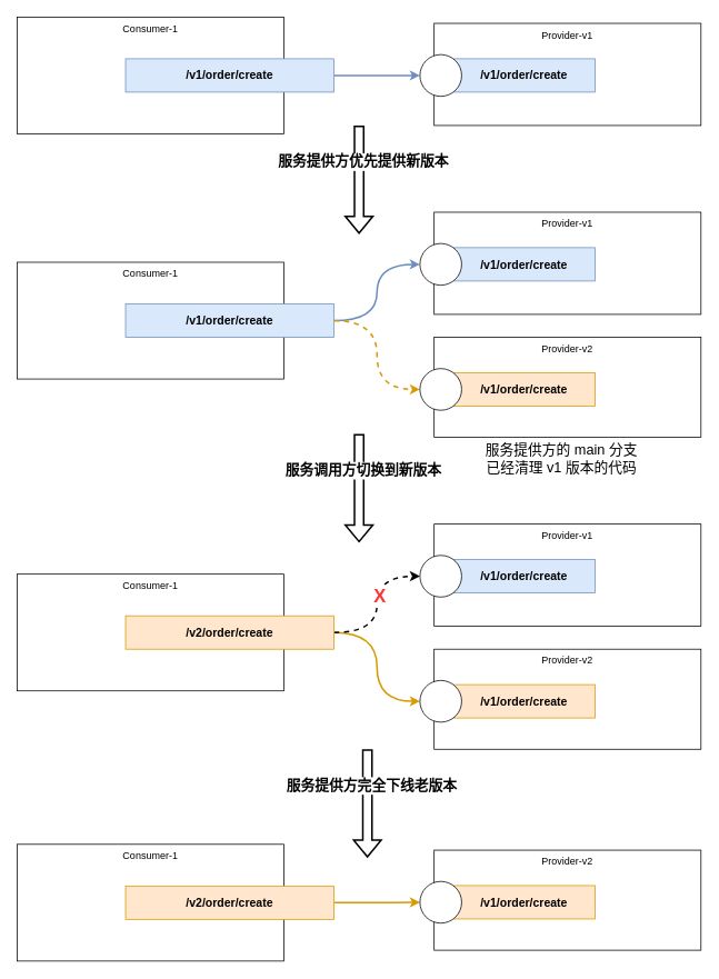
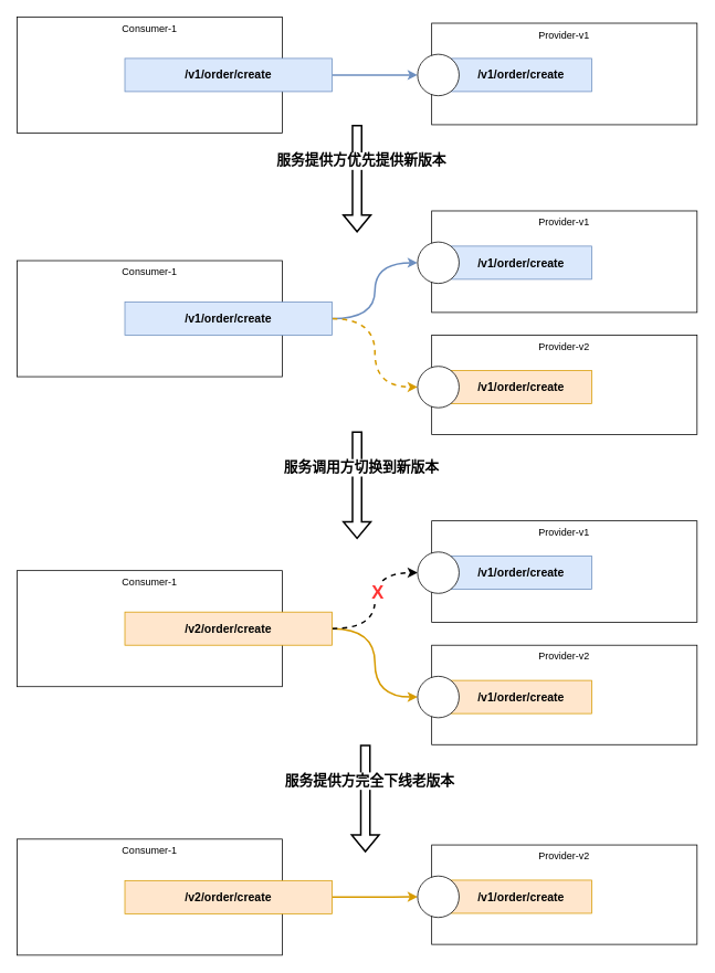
- <mxCell id="41" value="服务提供方的 main 分支已经清理 v1 版本的代码" style="text;html=1;strokeColor=none;fillColor=none;align=center;verticalAlign=middle;whiteSpace=wrap;rounded=0;dashed=1;fontSize=17;fontColor=#000000;" vertex="1" parent="1"><mxGeometry x="573" y="535" width="200" height="30" as="geometry" /></mxCell>
